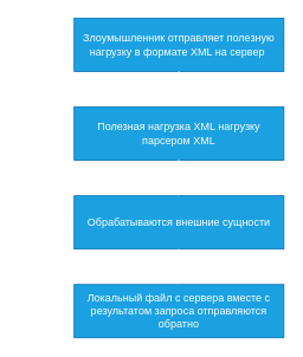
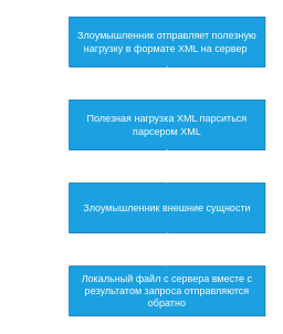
- <mxCell id="4" value="Полезная нагрузка XML нагрузку парсером XML" style="rounded=0;whiteSpace=wrap;fillColor=#1ba1e2;fontColor=#ffffff;strokeColor=#006EAF;" parent="1" vertex="1"><mxGeometry x="83" y="120" width="236" height="60" as="geometry" /></mxCell>
+ <mxCell id="4" value="Полезная нагрузка XML парситься парсером XML" style="rounded=0;whiteSpace=wrap;fillColor=#1ba1e2;fontColor=#ffffff;strokeColor=#006EAF;" parent="1" vertex="1"><mxGeometry x="83" y="120" width="236" height="60" as="geometry" /></mxCell>
- <mxCell id="5" value="Обрабатываются внешние сущности" style="rounded=0;whiteSpace=wrap;fillColor=#1ba1e2;fontColor=#ffffff;strokeColor=#006EAF;fontStyle=0" parent="1" vertex="1"><mxGeometry x="83" y="220" width="236" height="60" as="geometry" /></mxCell>
+ <mxCell id="5" value="Злоумышленник внешние сущности" style="rounded=0;whiteSpace=wrap;fillColor=#1ba1e2;fontColor=#ffffff;strokeColor=#006EAF;fontStyle=0" parent="1" vertex="1"><mxGeometry x="83" y="220" width="236" height="60" as="geometry" /></mxCell>
